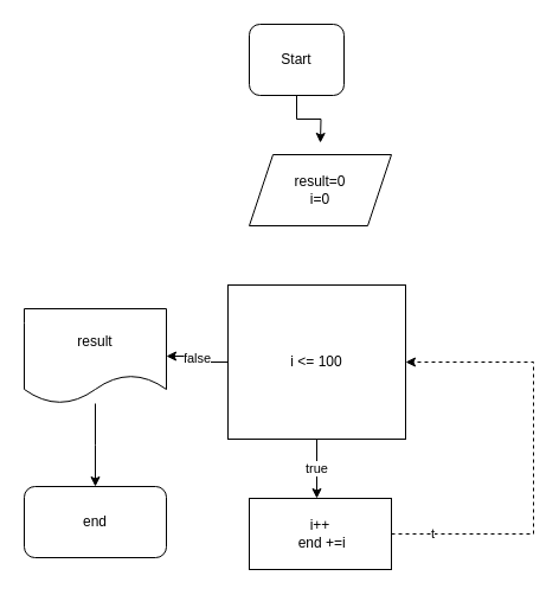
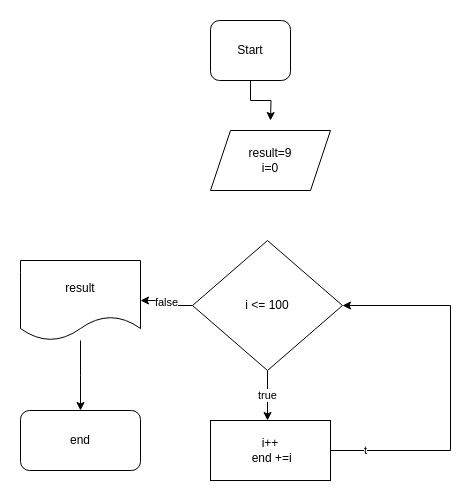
- <mxCell id="4" value="result=0&lt;br&gt;i=0" style="shape=parallelogram;perimeter=parallelogramPerimeter;whiteSpace=wrap;html=1;fixedSize=1;" vertex="1" parent="1"><mxGeometry x="210" y="130" width="120" height="60" as="geometry" /></mxCell>
+ <mxCell id="4" value="result=9&lt;br&gt;i=0" style="shape=parallelogram;perimeter=parallelogramPerimeter;whiteSpace=wrap;html=1;fixedSize=1;" vertex="1" parent="1"><mxGeometry x="210" y="130" width="120" height="60" as="geometry" /></mxCell>
- <mxCell id="7" value="i &amp;lt;= 100" style="whiteSpace=wrap;html=1;rounded=0;" vertex="1" parent="1"><mxGeometry x="192" y="240" width="150" height="130" as="geometry" /></mxCell>
+ <mxCell id="7" value="i &amp;lt;= 100" style="rhombus;whiteSpace=wrap;html=1;" vertex="1" parent="1"><mxGeometry x="192" y="240" width="150" height="130" as="geometry" /></mxCell>
- <mxCell id="8" style="edgeStyle=orthogonalEdgeStyle;rounded=0;orthogonalLoop=1;jettySize=auto;html=1;entryX=1;entryY=0.5;entryDx=0;entryDy=0;dashed=1;" edge="1" parent="1" source="10" target="7"><mxGeometry relative="1" as="geometry"><Array as="points"><mxPoint x="450" y="450" /><mxPoint x="450" y="305" /></Array></mxGeometry></mxCell>
+ <mxCell id="8" style="edgeStyle=orthogonalEdgeStyle;rounded=0;orthogonalLoop=1;jettySize=auto;html=1;entryX=1;entryY=0.5;entryDx=0;entryDy=0;" edge="1" parent="1" source="10" target="7"><mxGeometry relative="1" as="geometry"><Array as="points"><mxPoint x="450" y="450" /><mxPoint x="450" y="305" /></Array></mxGeometry></mxCell>
